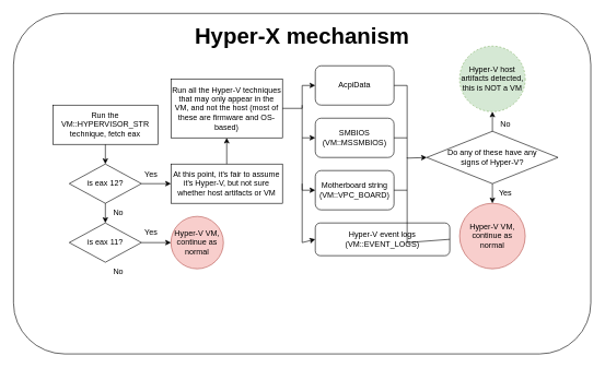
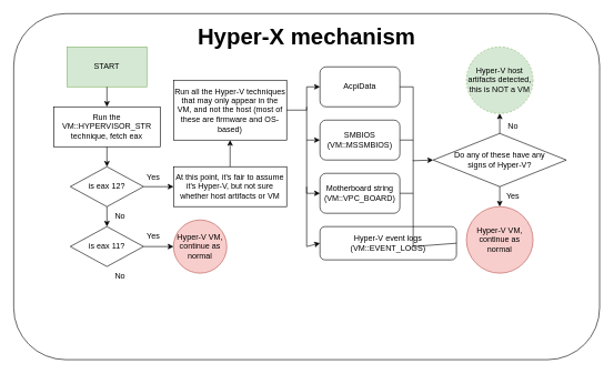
+ <mxCell id="3" value="START" style="rounded=0;whiteSpace=wrap;html=1;fillColor=#d5e8d4;strokeColor=#82b366;" parent="1" vertex="1"><mxGeometry x="100" y="70" width="120" height="60" as="geometry" /></mxCell>
+ <mxCell id="5" value="" style="endArrow=classic;html=1;rounded=0;exitX=0.5;exitY=1;exitDx=0;exitDy=0;entryX=0.5;entryY=0;entryDx=0;entryDy=0;" parent="1" source="3" target="4" edge="1"><mxGeometry width="50" height="50" relative="1" as="geometry"><mxPoint x="300" y="310" as="sourcePoint" /><mxPoint x="350" y="260" as="targetPoint" /></mxGeometry></mxCell>
